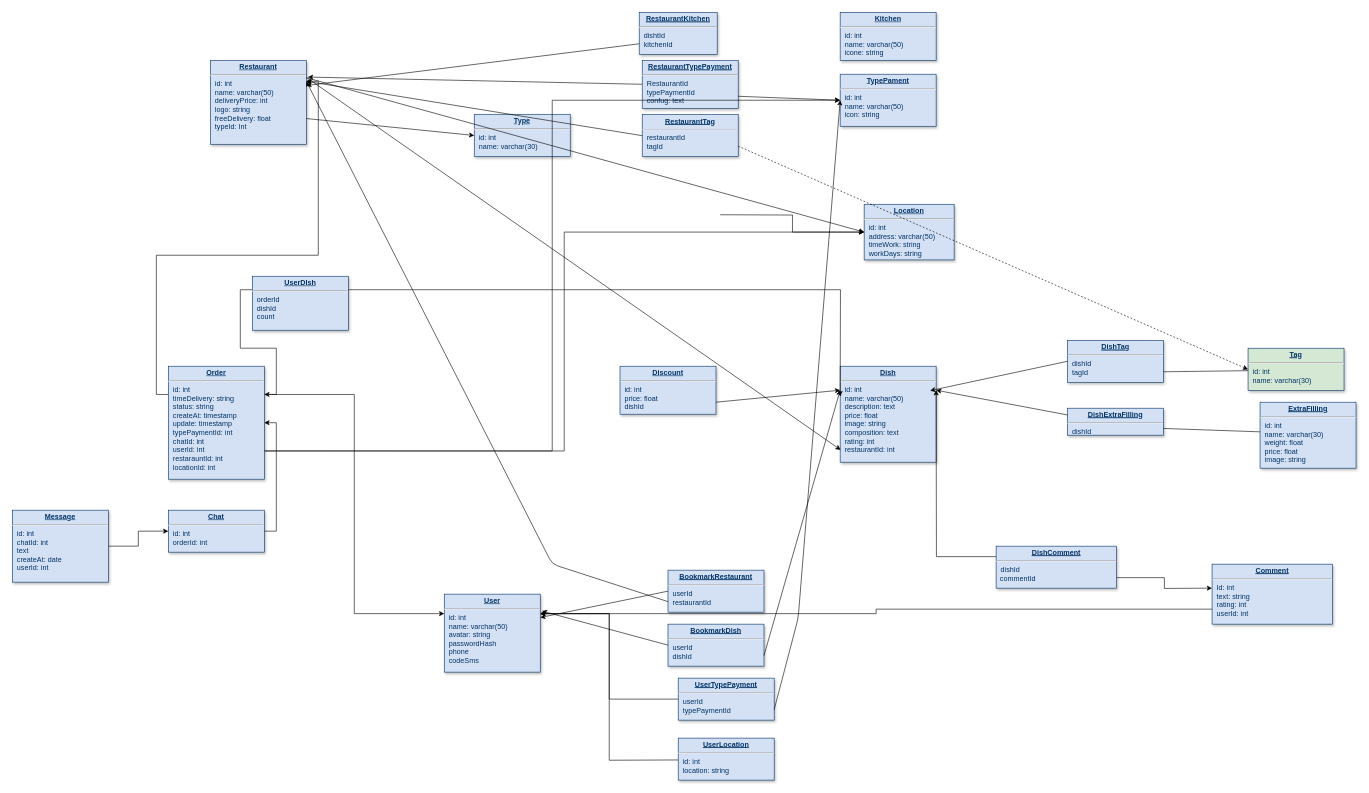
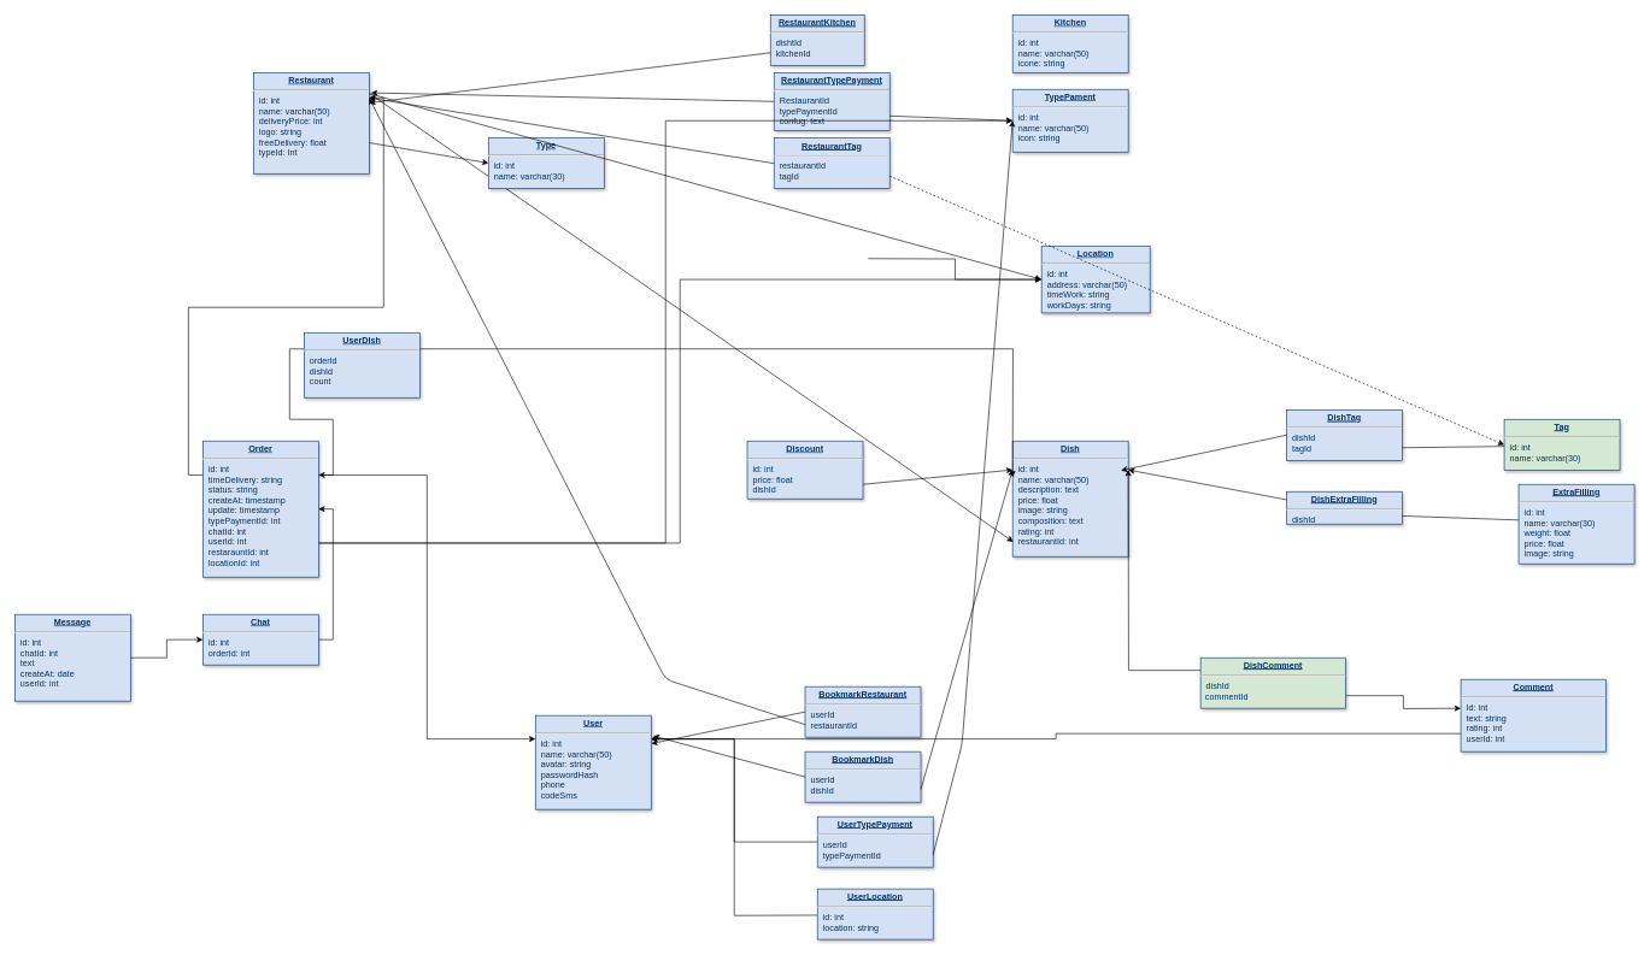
- <mxCell id="21" value="&lt;p style=&quot;margin: 0px ; margin-top: 4px ; text-align: center ; text-decoration: underline&quot;&gt;&lt;b&gt;Type&lt;/b&gt;&lt;/p&gt;&lt;hr&gt;&lt;p style=&quot;margin: 0px ; margin-left: 8px&quot;&gt;id: int&lt;br&gt;name: varchar(30)&lt;/p&gt;&lt;p style=&quot;margin: 0px ; margin-left: 8px&quot;&gt;&lt;br&gt;&lt;/p&gt;" style="verticalAlign=top;align=left;overflow=fill;fontSize=12;fontFamily=Helvetica;html=1;strokeColor=#003366;shadow=1;fillColor=#D4E1F5;fontColor=#003366" vertex="1" parent="1"><mxGeometry x="790" y="190" width="160" height="70.7" as="geometry" /></mxCell>
+ <mxCell id="21" value="&lt;p style=&quot;margin: 0px ; margin-top: 4px ; text-align: center ; text-decoration: underline&quot;&gt;&lt;b&gt;Type&lt;/b&gt;&lt;/p&gt;&lt;hr&gt;&lt;p style=&quot;margin: 0px ; margin-left: 8px&quot;&gt;id: int&lt;br&gt;name: varchar(30)&lt;/p&gt;&lt;p style=&quot;margin: 0px ; margin-left: 8px&quot;&gt;&lt;br&gt;&lt;/p&gt;" style="verticalAlign=top;align=left;overflow=fill;fontSize=12;fontFamily=Helvetica;html=1;strokeColor=#003366;shadow=1;fillColor=#D4E1F5;fontColor=#003366" vertex="1" parent="1"><mxGeometry x="675" y="190" width="160" height="70.7" as="geometry" /></mxCell>
- <mxCell id="51" value="&lt;p style=&quot;margin: 0px ; margin-top: 4px ; text-align: center ; text-decoration: underline&quot;&gt;&lt;b&gt;&lt;u&gt;Dish&lt;/u&gt;&lt;/b&gt;&lt;b&gt;&lt;u&gt;Comment&lt;/u&gt;&lt;/b&gt;&lt;/p&gt;&lt;hr&gt;&lt;p style=&quot;margin: 0px ; margin-left: 8px&quot;&gt;dishId&lt;/p&gt;&lt;p style=&quot;margin: 0px ; margin-left: 8px&quot;&gt;&lt;/p&gt;&lt;div style=&quot;text-align: left&quot;&gt;&amp;nbsp; commentId&lt;/div&gt;&lt;span style=&quot;text-align: center&quot;&gt;&lt;br&gt;&lt;/span&gt;&lt;p&gt;&lt;/p&gt;&lt;p style=&quot;margin: 0px ; margin-left: 8px&quot;&gt;&lt;br&gt;&lt;/p&gt;" style="verticalAlign=top;align=left;overflow=fill;fontSize=12;fontFamily=Helvetica;html=1;strokeColor=#003366;shadow=1;fillColor=#D4E1F5;fontColor=#003366" vertex="1" parent="1"><mxGeometry x="1660" y="910" width="201" height="70" as="geometry" /></mxCell>
+ <mxCell id="51" value="&lt;p style=&quot;margin: 0px ; margin-top: 4px ; text-align: center ; text-decoration: underline&quot;&gt;&lt;b&gt;&lt;u&gt;Dish&lt;/u&gt;&lt;/b&gt;&lt;b&gt;&lt;u&gt;Comment&lt;/u&gt;&lt;/b&gt;&lt;/p&gt;&lt;hr&gt;&lt;p style=&quot;margin: 0px ; margin-left: 8px&quot;&gt;dishId&lt;/p&gt;&lt;p style=&quot;margin: 0px ; margin-left: 8px&quot;&gt;&lt;/p&gt;&lt;div style=&quot;text-align: left&quot;&gt;&amp;nbsp; commentId&lt;/div&gt;&lt;span style=&quot;text-align: center&quot;&gt;&lt;br&gt;&lt;/span&gt;&lt;p&gt;&lt;/p&gt;&lt;p style=&quot;margin: 0px ; margin-left: 8px&quot;&gt;&lt;br&gt;&lt;/p&gt;" style="verticalAlign=top;align=left;overflow=fill;fontSize=12;fontFamily=Helvetica;html=1;strokeColor=#003366;shadow=1;fillColor=#d5e8d4;fontColor=#003366;" vertex="1" parent="1"><mxGeometry x="1660" y="910" width="201" height="70" as="geometry" /></mxCell>
